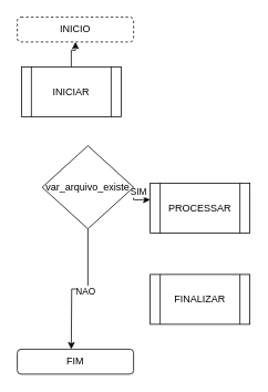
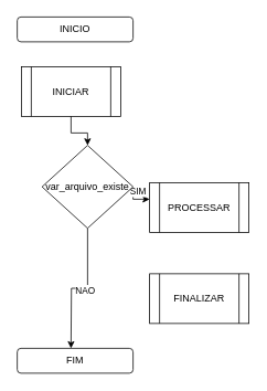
- <mxCell id="2" value="INICIO" style="rounded=1;whiteSpace=wrap;html=1;dashed=1;" parent="1" vertex="1"><mxGeometry x="20" y="20" width="140" height="30" as="geometry" /></mxCell>
+ <mxCell id="2" value="INICIO" style="rounded=1;whiteSpace=wrap;html=1;" parent="1" vertex="1"><mxGeometry x="20" y="20" width="140" height="30" as="geometry" /></mxCell>
- <mxCell id="11" value="" style="edgeStyle=orthogonalEdgeStyle;rounded=0;orthogonalLoop=1;jettySize=auto;html=1;" parent="1" source="3" target="2" edge="1"><mxGeometry relative="1" as="geometry" /></mxCell>
+ <mxCell id="11" value="" style="edgeStyle=orthogonalEdgeStyle;rounded=0;orthogonalLoop=1;jettySize=auto;html=1;" parent="1" source="3" target="12" edge="1"><mxGeometry relative="1" as="geometry" /></mxCell>
